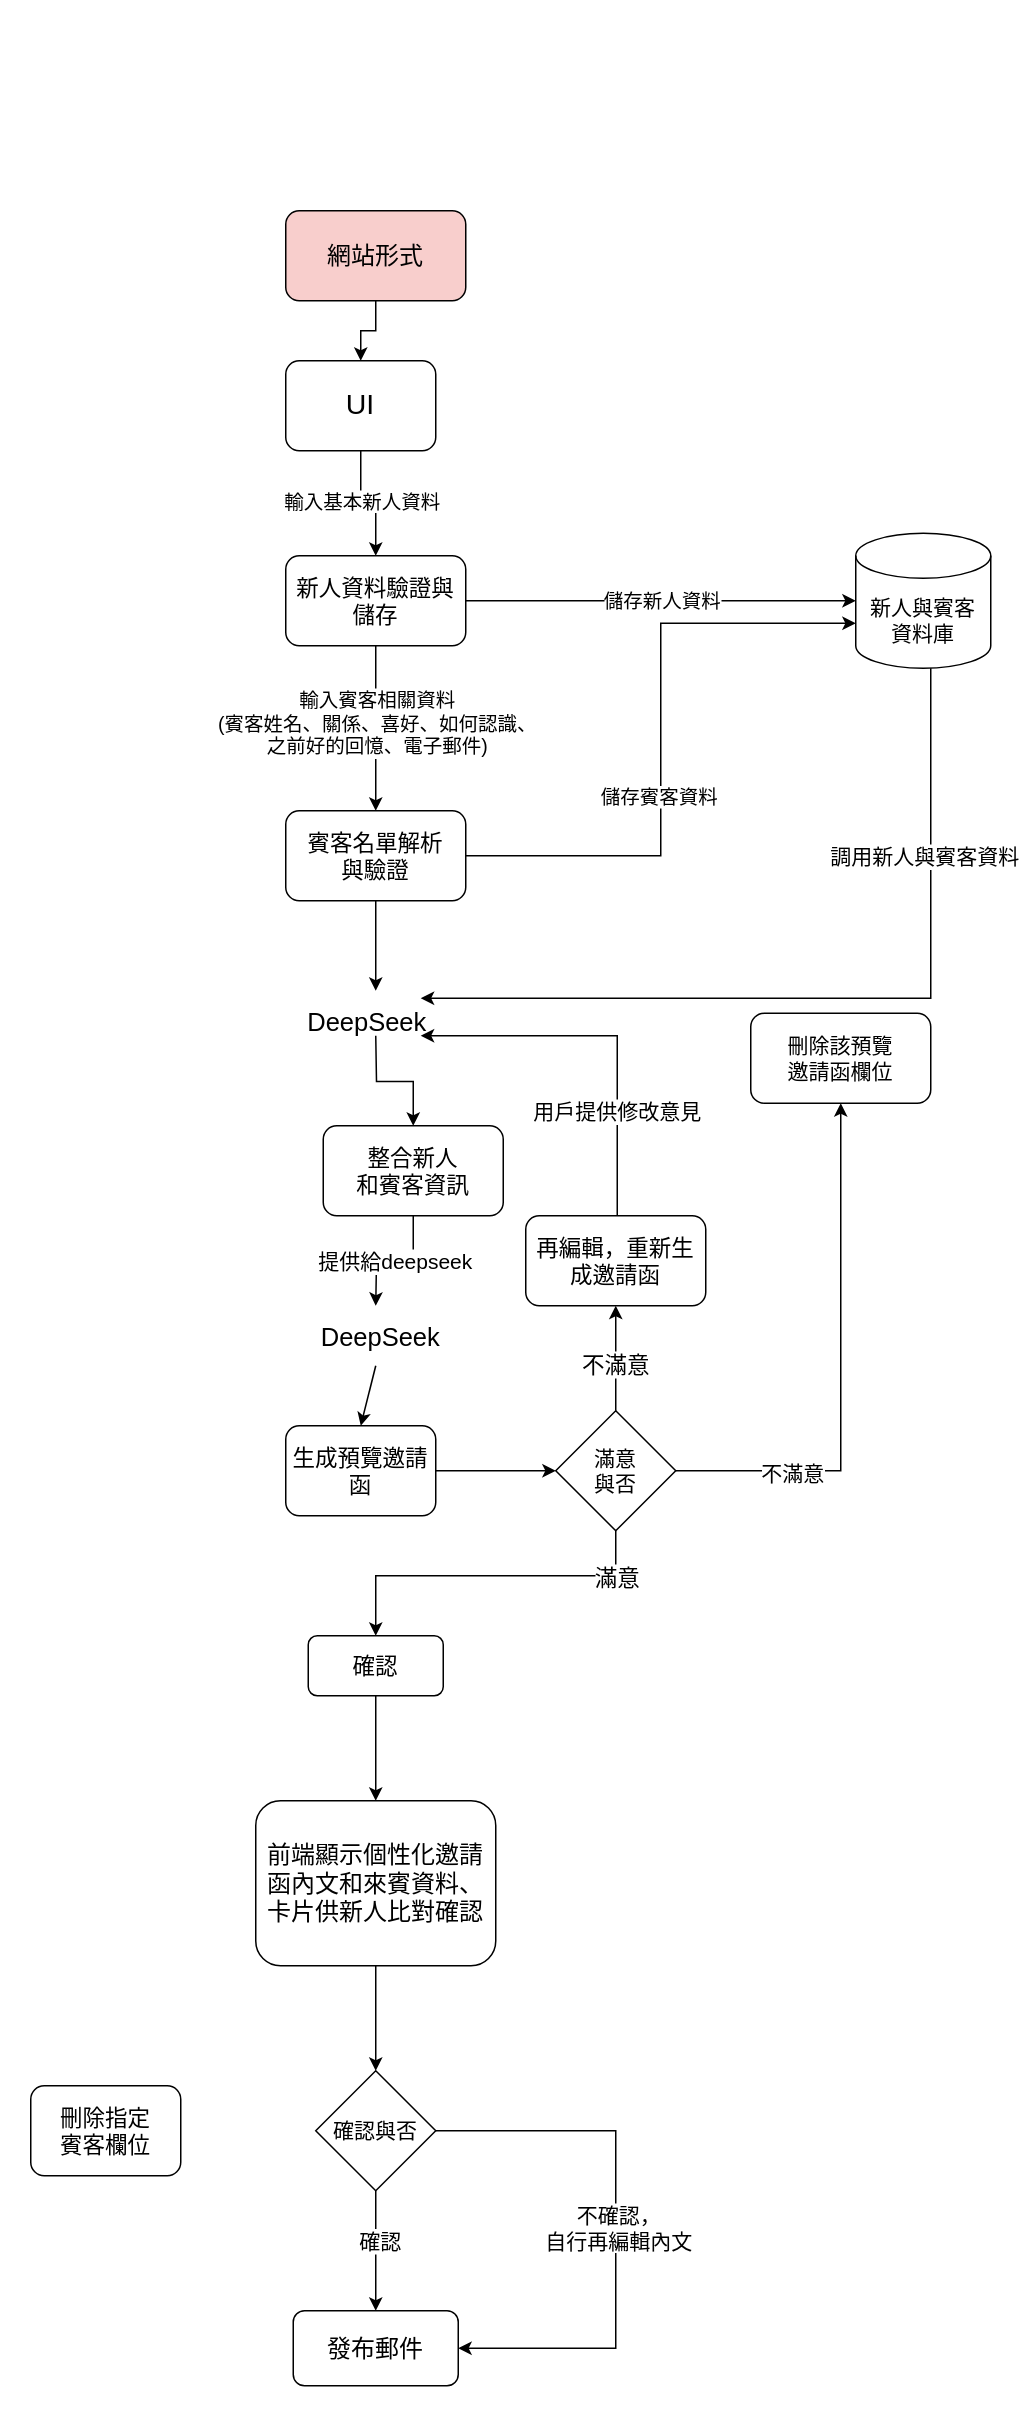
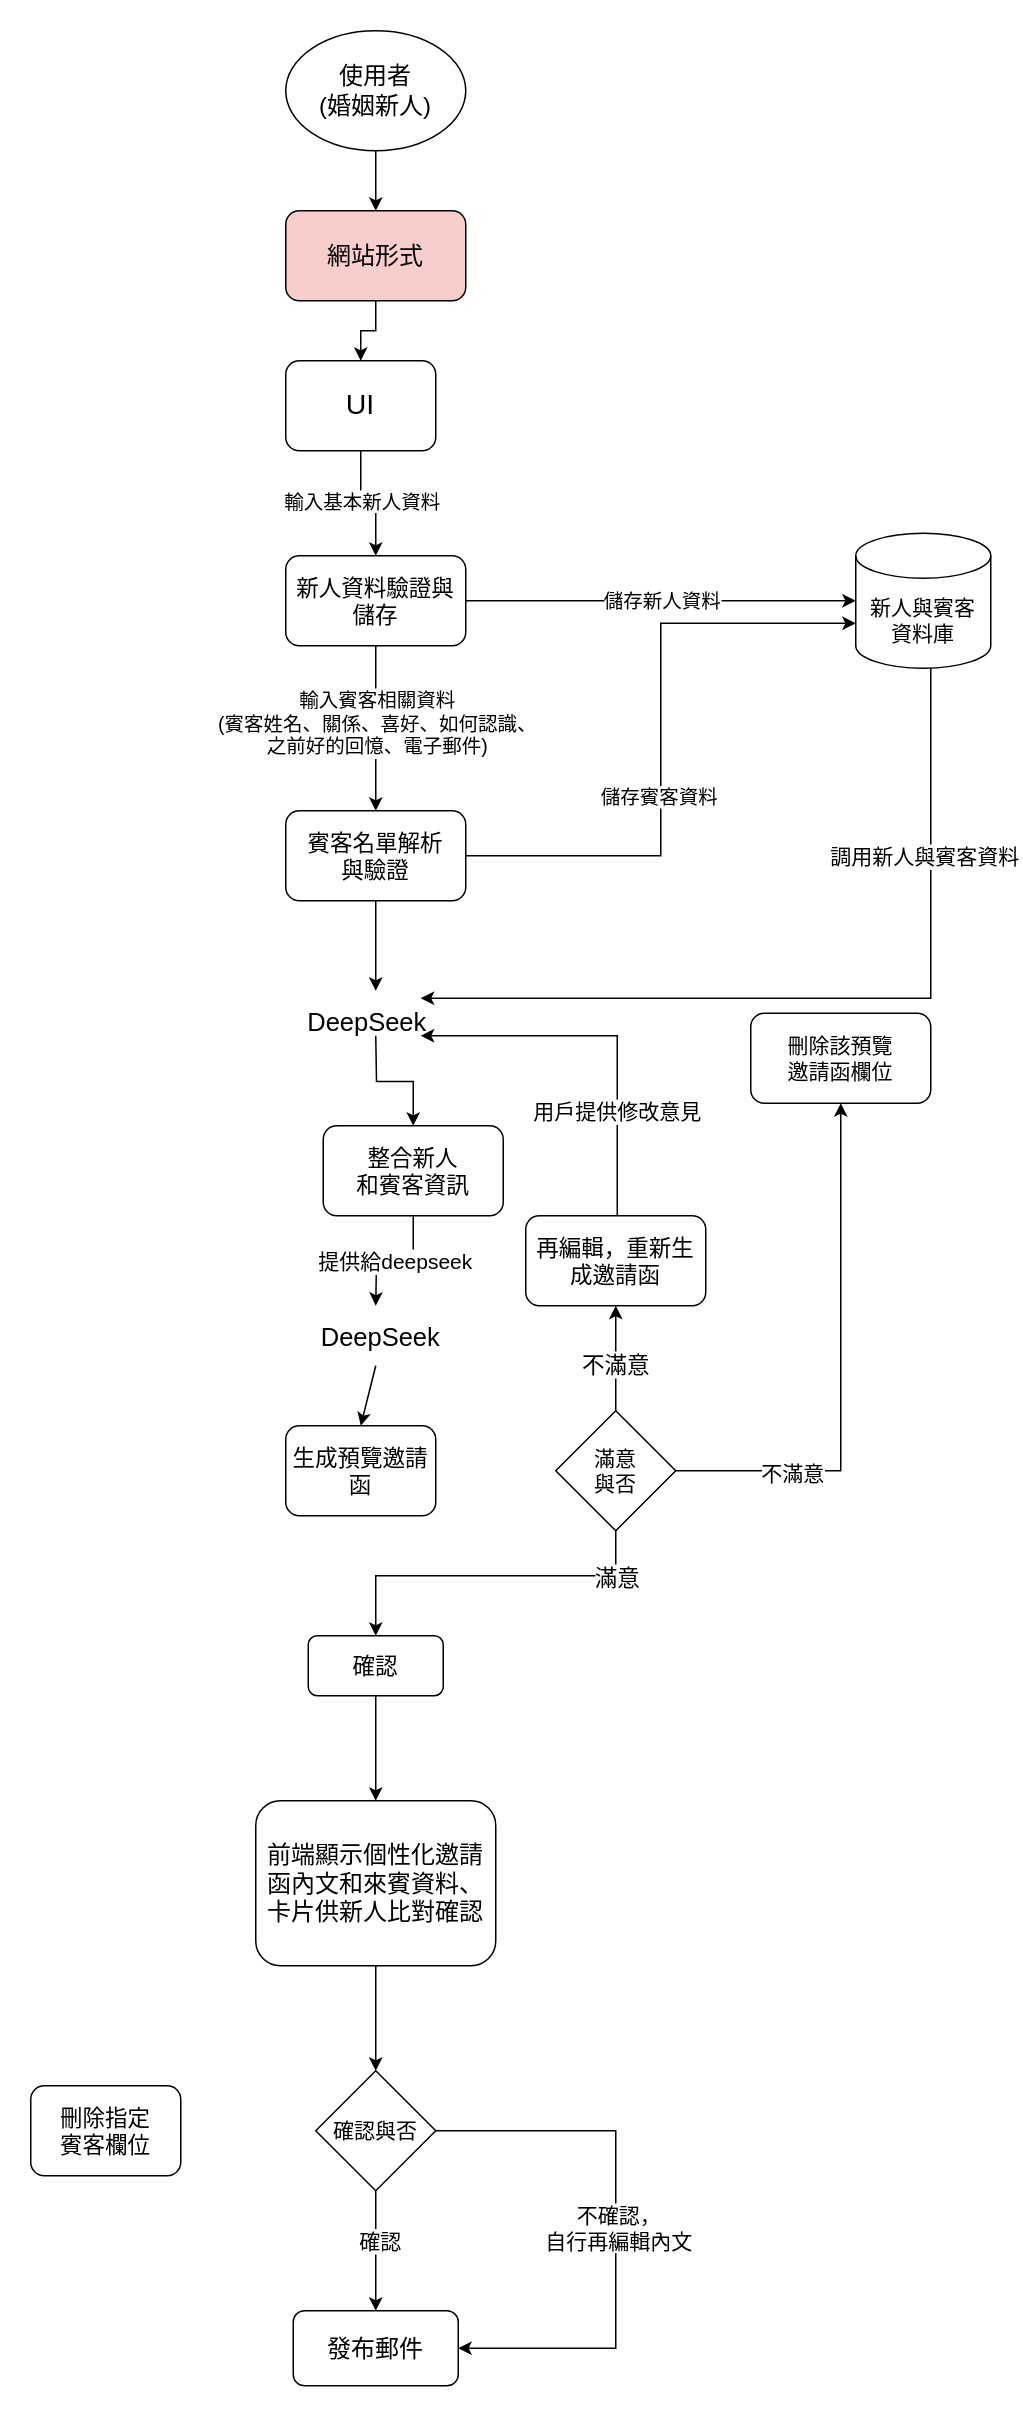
+ <mxCell id="3" value="使用者&lt;br style=&quot;font-size: 16px;&quot;&gt;(婚姻新人)" style="ellipse;whiteSpace=wrap;html=1;fontSize=16;" parent="1" vertex="1"><mxGeometry x="190" y="20" width="120" height="80" as="geometry" /></mxCell>
+ <mxCell id="2" style="edgeStyle=orthogonalEdgeStyle;rounded=0;orthogonalLoop=1;jettySize=auto;html=1;exitX=0.5;exitY=1;exitDx=0;exitDy=0;entryX=0.5;entryY=0;entryDx=0;entryDy=0;" parent="1" source="3" target="5" edge="1"><mxGeometry relative="1" as="geometry" /></mxCell>
- <mxCell id="28" style="edgeStyle=orthogonalEdgeStyle;rounded=0;orthogonalLoop=1;jettySize=auto;html=1;entryX=0;entryY=0.5;entryDx=0;entryDy=0;" parent="1" source="29" target="36" edge="1"><mxGeometry relative="1" as="geometry" /></mxCell>
